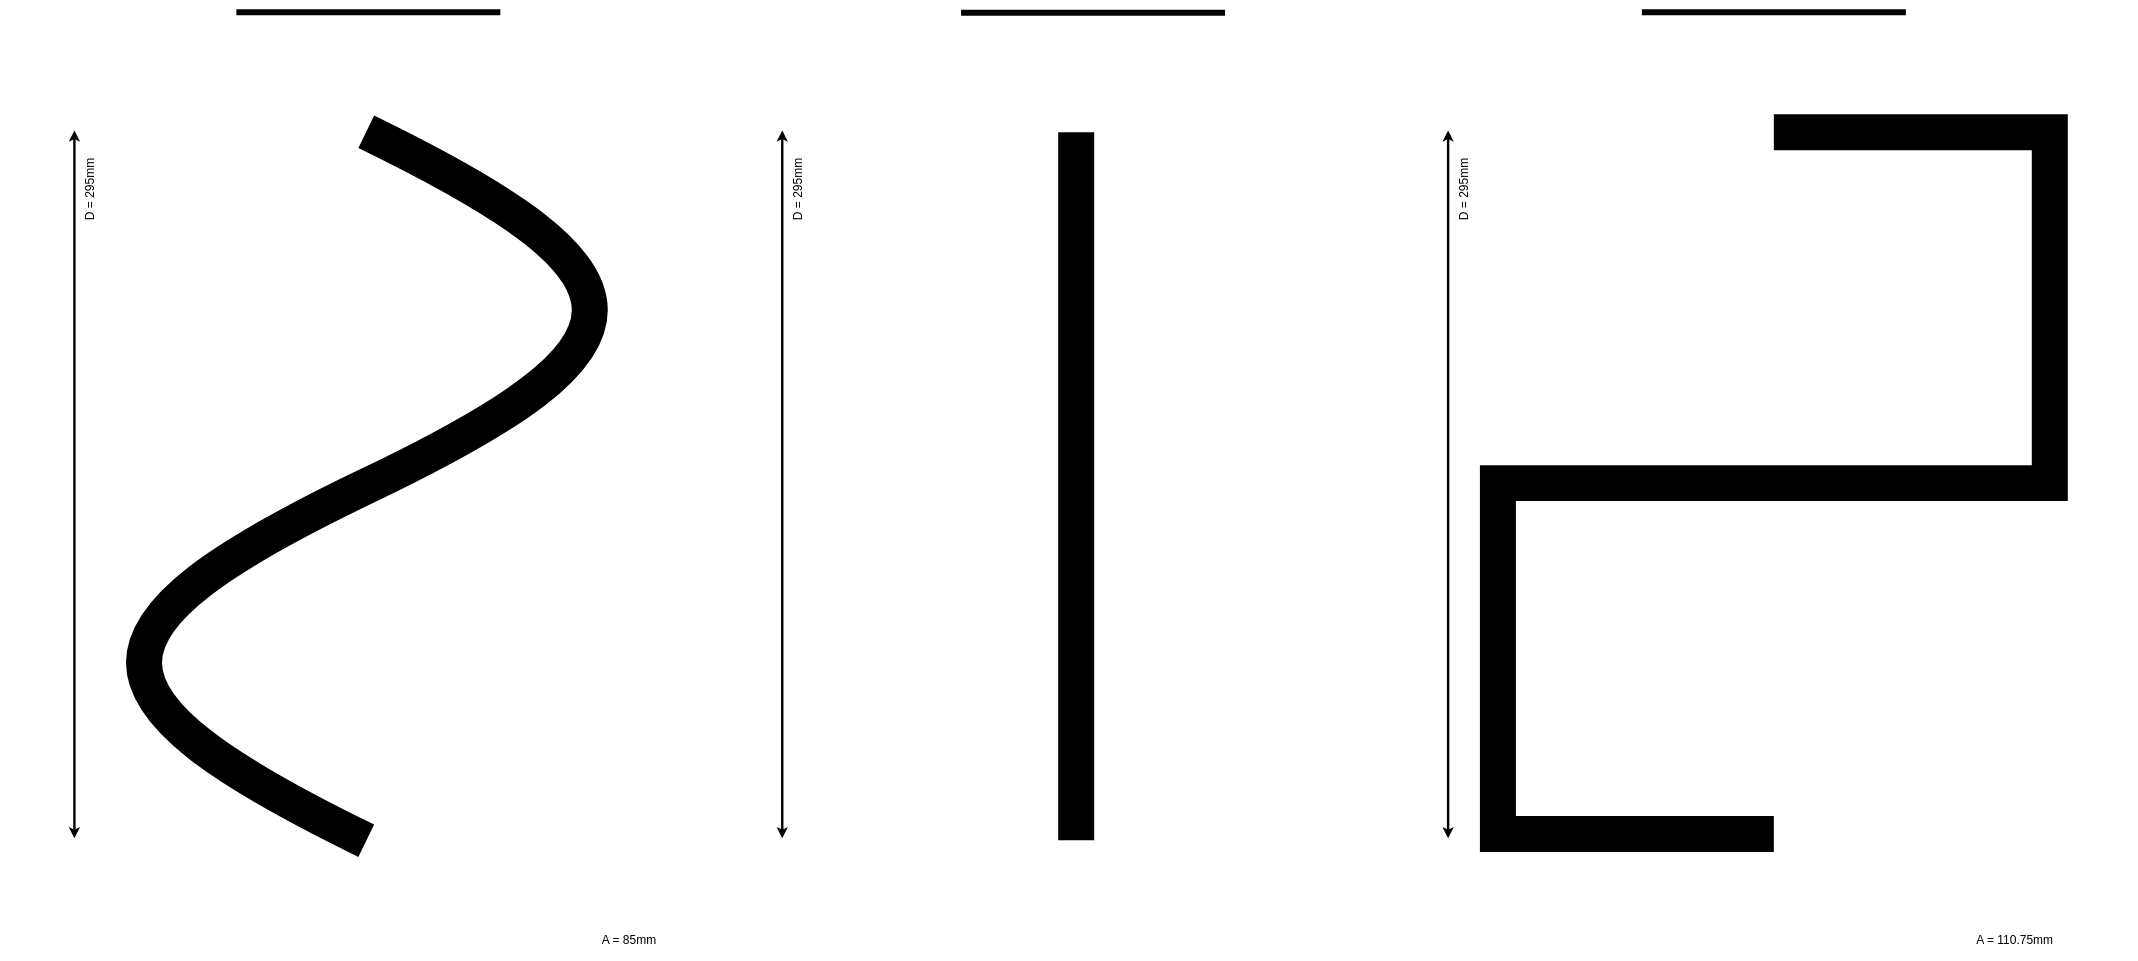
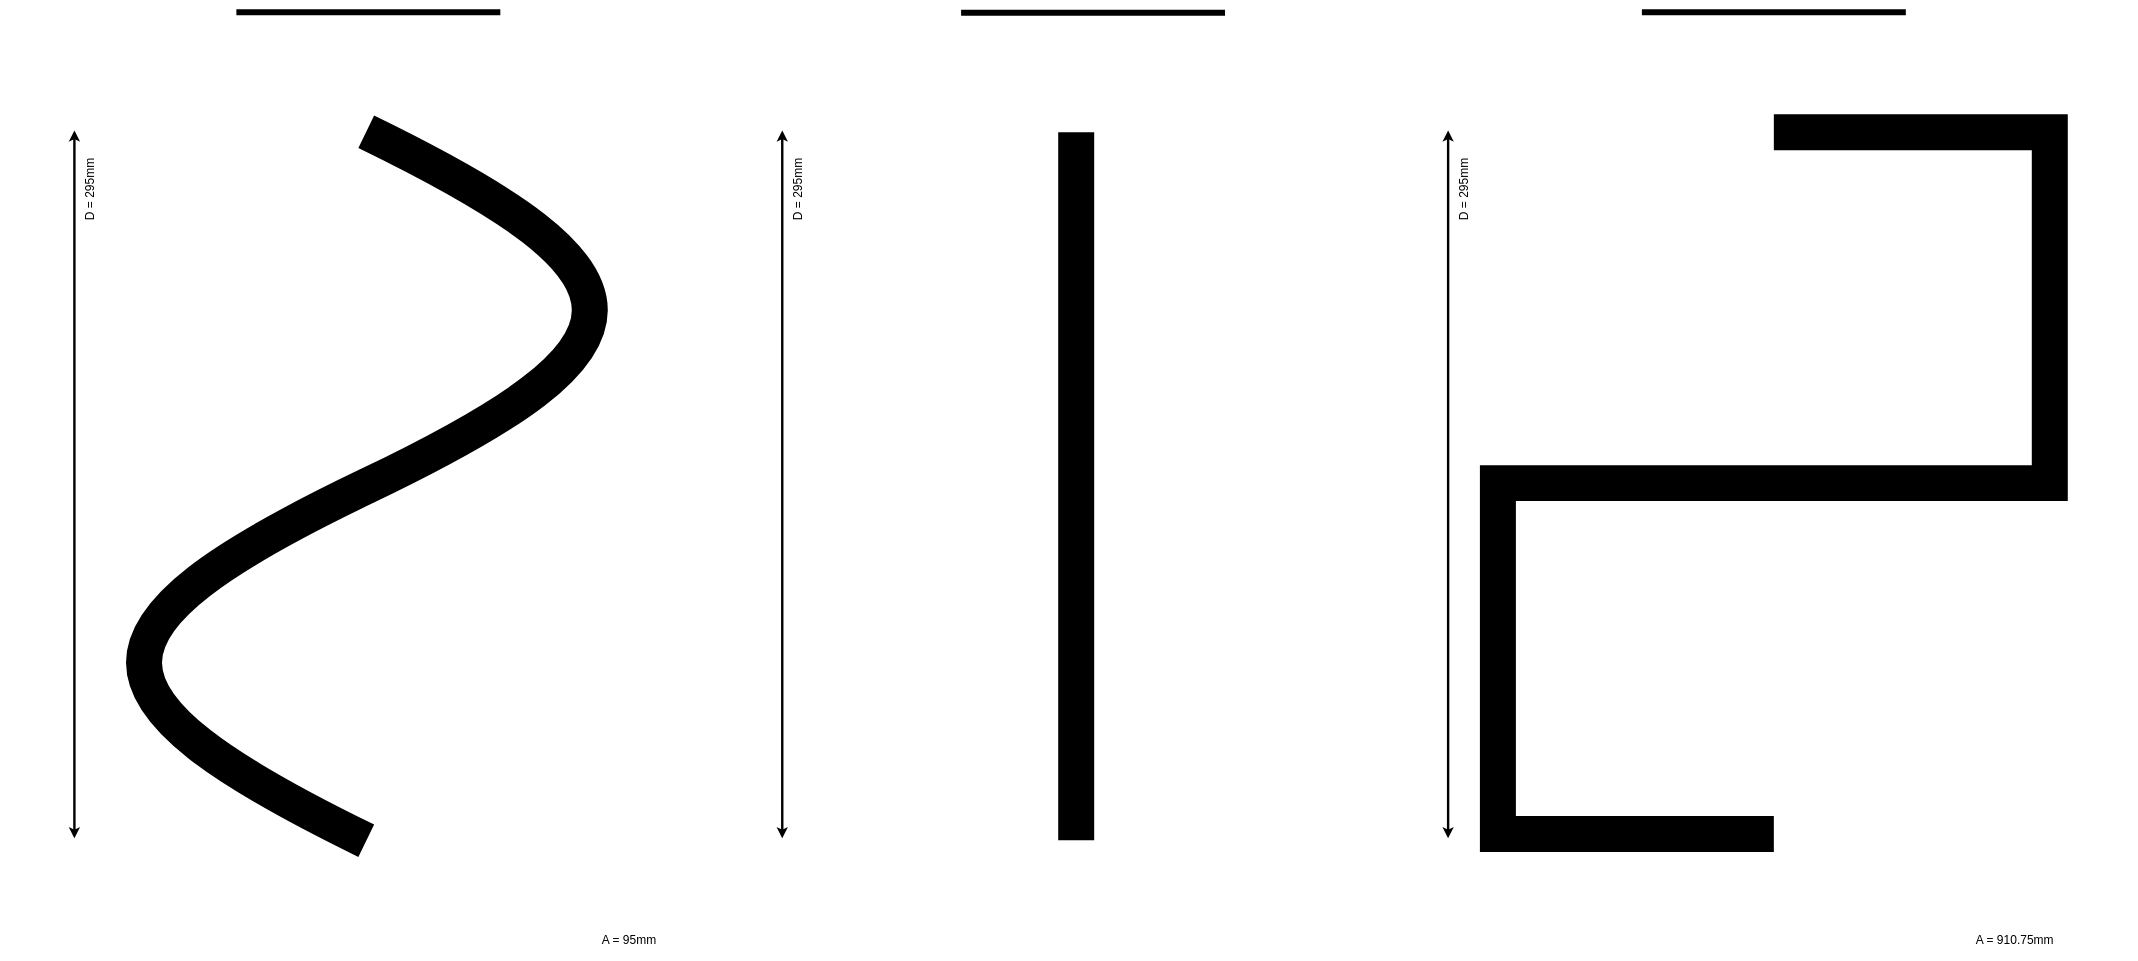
- <mxCell id="7" value="A = 85mm" style="text;html=1;strokeColor=none;fillColor=none;align=center;verticalAlign=middle;whiteSpace=wrap;rounded=0;fontSize=20;" vertex="1" parent="1"><mxGeometry x="983" y="1550" width="130" height="30" as="geometry" /></mxCell>
+ <mxCell id="7" value="A = 95mm" style="text;html=1;strokeColor=none;fillColor=none;align=center;verticalAlign=middle;whiteSpace=wrap;rounded=0;fontSize=20;" vertex="1" parent="1"><mxGeometry x="983" y="1550" width="130" height="30" as="geometry" /></mxCell>
- <mxCell id="8" value="A = 110.75mm" style="text;html=1;strokeColor=none;fillColor=none;align=center;verticalAlign=middle;whiteSpace=wrap;rounded=0;fontSize=20;" vertex="1" parent="1"><mxGeometry x="3283" y="1550" width="150" height="30" as="geometry" /></mxCell>
+ <mxCell id="8" value="A = 910.75mm" style="text;html=1;strokeColor=none;fillColor=none;align=center;verticalAlign=middle;whiteSpace=wrap;rounded=0;fontSize=20;" vertex="1" parent="1"><mxGeometry x="3283" y="1550" width="150" height="30" as="geometry" /></mxCell>
